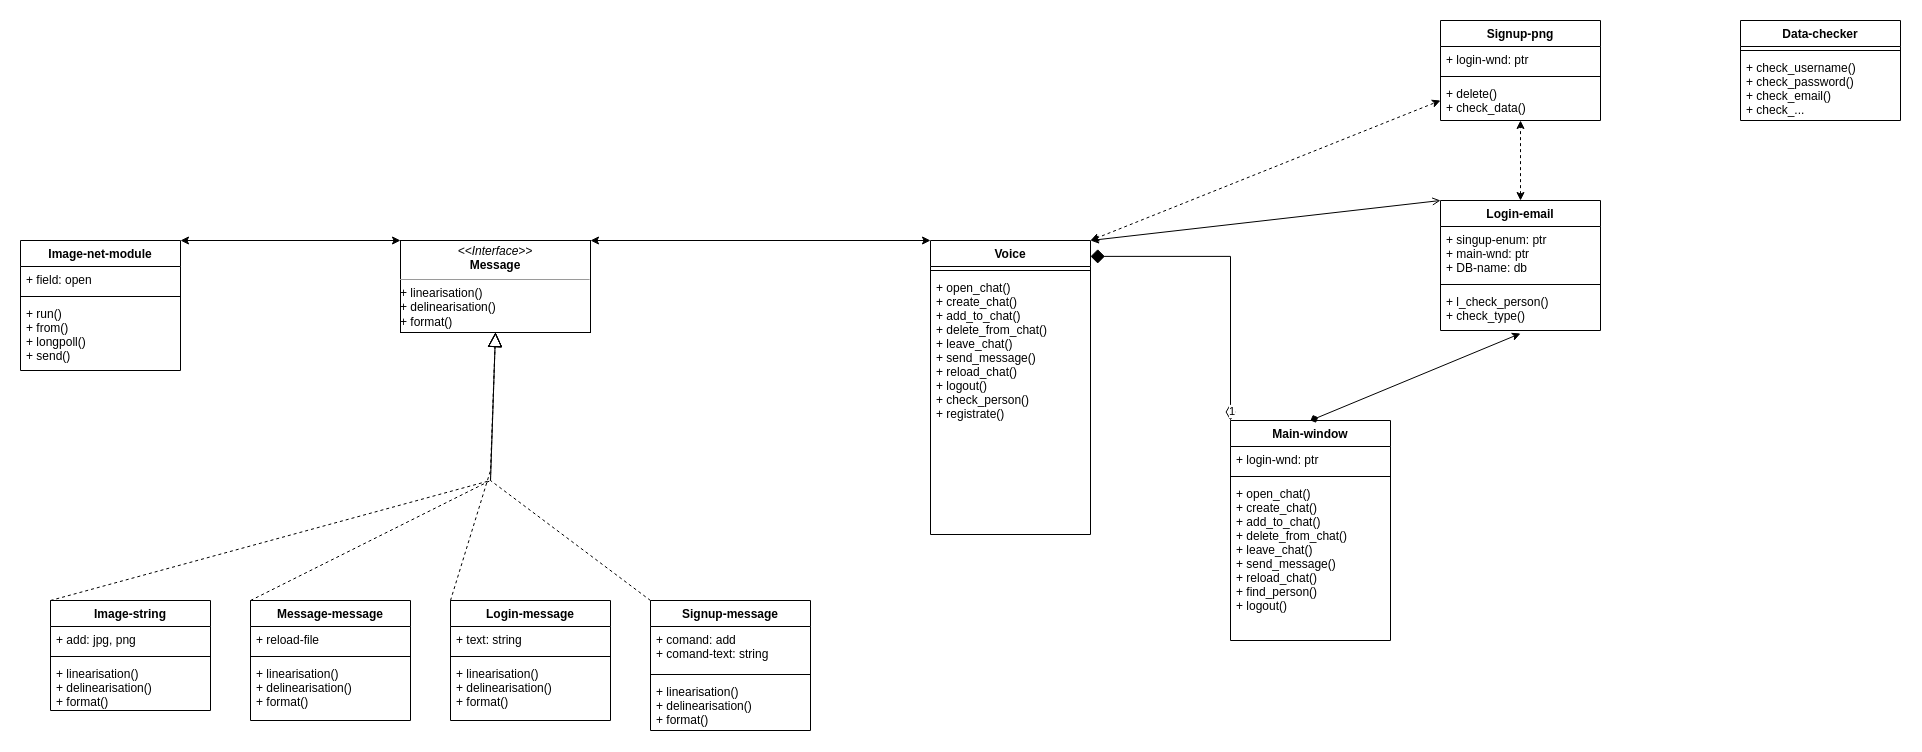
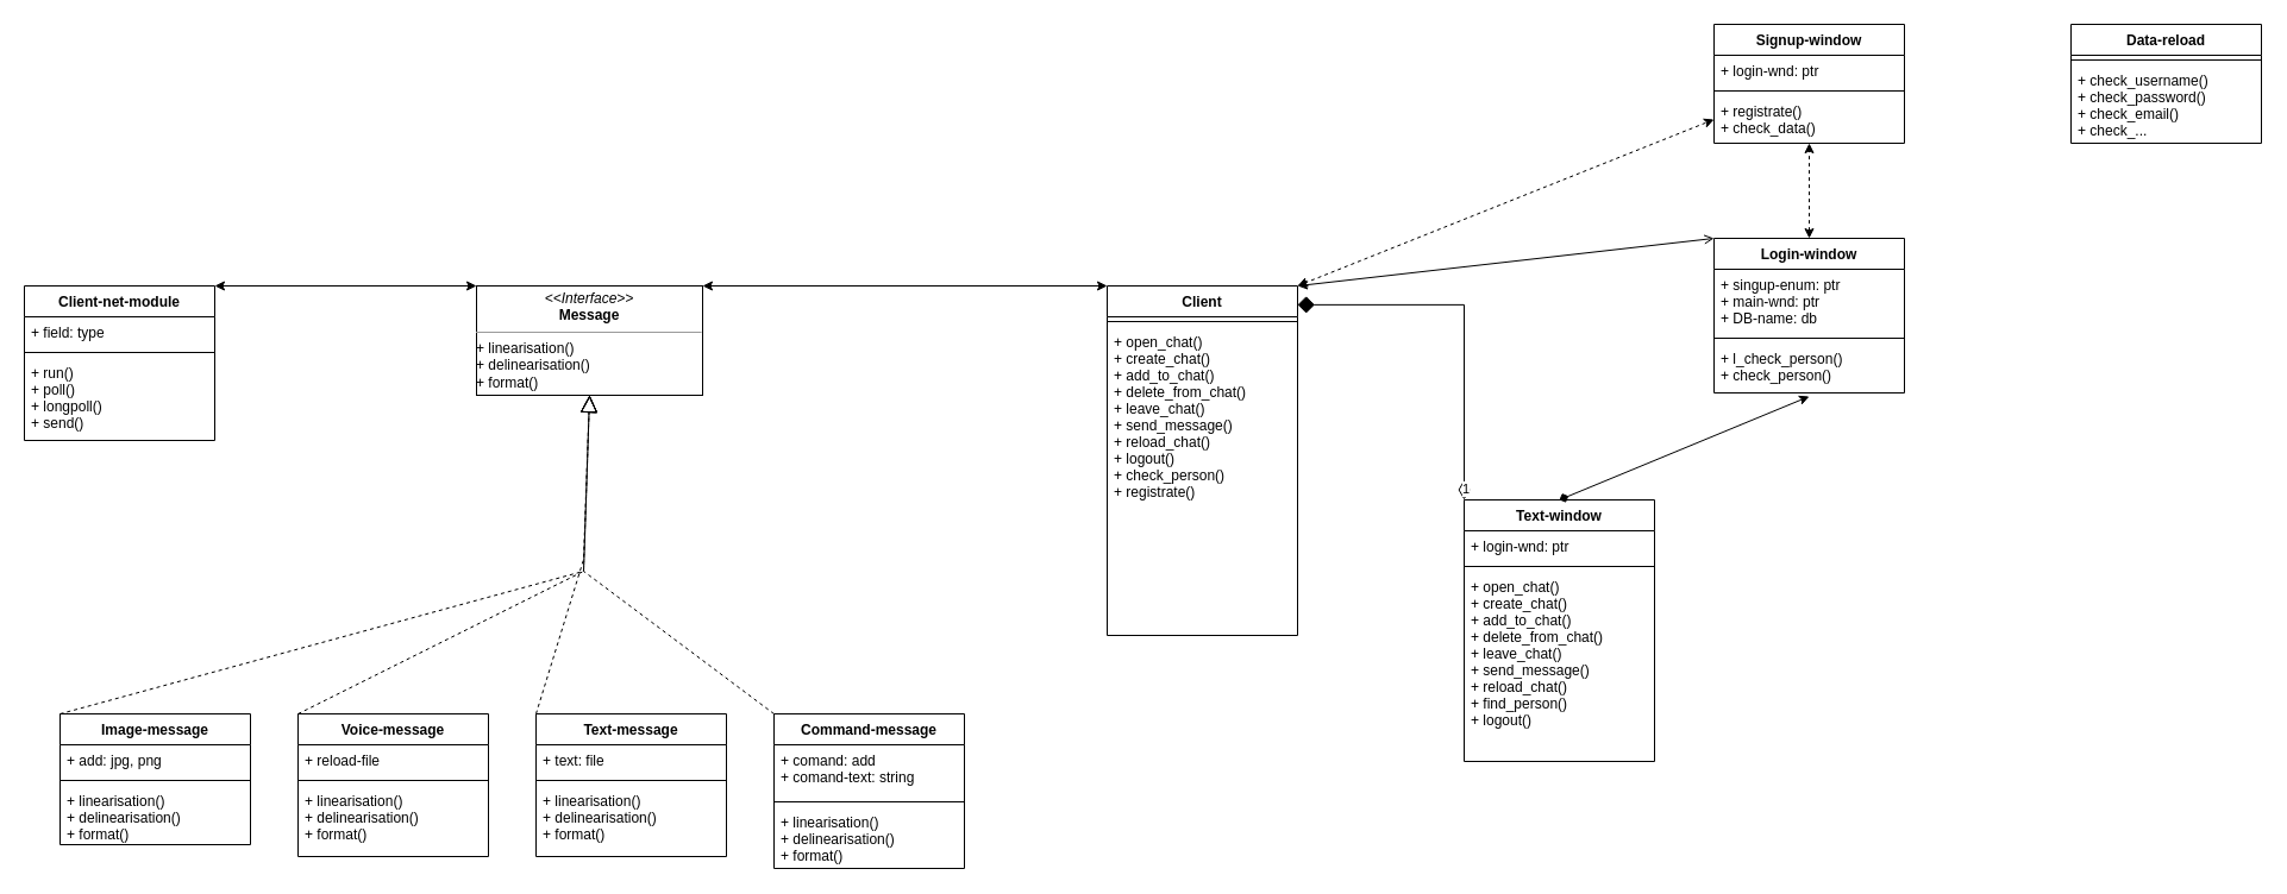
- <mxCell id="32" value="Signup-png" style="swimlane;fontStyle=1;align=center;verticalAlign=top;childLayout=stackLayout;horizontal=1;startSize=26;horizontalStack=0;resizeParent=1;resizeParentMax=0;resizeLast=0;collapsible=1;marginBottom=0;" parent="1" vertex="1"><mxGeometry x="1440" y="20" width="160" height="100" as="geometry" /></mxCell>
+ <mxCell id="32" value="Signup-window" style="swimlane;fontStyle=1;align=center;verticalAlign=top;childLayout=stackLayout;horizontal=1;startSize=26;horizontalStack=0;resizeParent=1;resizeParentMax=0;resizeLast=0;collapsible=1;marginBottom=0;" parent="1" vertex="1"><mxGeometry x="1440" y="20" width="160" height="100" as="geometry" /></mxCell>
- <mxCell id="37" value="Data-checker" style="swimlane;fontStyle=1;align=center;verticalAlign=top;childLayout=stackLayout;horizontal=1;startSize=26;horizontalStack=0;resizeParent=1;resizeParentMax=0;resizeLast=0;collapsible=1;marginBottom=0;" parent="1" vertex="1"><mxGeometry x="1740" y="20" width="160" height="100" as="geometry" /></mxCell>
+ <mxCell id="37" value="Data-reload" style="swimlane;fontStyle=1;align=center;verticalAlign=top;childLayout=stackLayout;horizontal=1;startSize=26;horizontalStack=0;resizeParent=1;resizeParentMax=0;resizeLast=0;collapsible=1;marginBottom=0;" parent="1" vertex="1"><mxGeometry x="1740" y="20" width="160" height="100" as="geometry" /></mxCell>
- <mxCell id="35" value="+ delete()&#10;+ check_data()&#10;" style="text;strokeColor=none;fillColor=none;align=left;verticalAlign=top;spacingLeft=4;spacingRight=4;overflow=hidden;rotatable=0;points=[[0,0.5],[1,0.5]];portConstraint=eastwest;" parent="32" vertex="1"><mxGeometry y="60" width="160" height="40" as="geometry" /></mxCell>
+ <mxCell id="35" value="+ registrate()&#10;+ check_data()&#10;" style="text;strokeColor=none;fillColor=none;align=left;verticalAlign=top;spacingLeft=4;spacingRight=4;overflow=hidden;rotatable=0;points=[[0,0.5],[1,0.5]];portConstraint=eastwest;" parent="32" vertex="1"><mxGeometry y="60" width="160" height="40" as="geometry" /></mxCell>
- <mxCell id="24" value="Login-email" style="swimlane;fontStyle=1;align=center;verticalAlign=top;childLayout=stackLayout;horizontal=1;startSize=26;horizontalStack=0;resizeParent=1;resizeParentMax=0;resizeLast=0;collapsible=1;marginBottom=0;" parent="1" vertex="1"><mxGeometry x="1440" y="200" width="160" height="130" as="geometry" /></mxCell>
+ <mxCell id="24" value="Login-window" style="swimlane;fontStyle=1;align=center;verticalAlign=top;childLayout=stackLayout;horizontal=1;startSize=26;horizontalStack=0;resizeParent=1;resizeParentMax=0;resizeLast=0;collapsible=1;marginBottom=0;" parent="1" vertex="1"><mxGeometry x="1440" y="200" width="160" height="130" as="geometry" /></mxCell>
- <mxCell id="2" value="Image-net-module" style="swimlane;fontStyle=1;align=center;verticalAlign=top;childLayout=stackLayout;horizontal=1;startSize=26;horizontalStack=0;resizeParent=1;resizeParentMax=0;resizeLast=0;collapsible=1;marginBottom=0;" parent="1" vertex="1"><mxGeometry x="20" y="240" width="160" height="130" as="geometry" /></mxCell>
+ <mxCell id="2" value="Client-net-module" style="swimlane;fontStyle=1;align=center;verticalAlign=top;childLayout=stackLayout;horizontal=1;startSize=26;horizontalStack=0;resizeParent=1;resizeParentMax=0;resizeLast=0;collapsible=1;marginBottom=0;" parent="1" vertex="1"><mxGeometry x="20" y="240" width="160" height="130" as="geometry" /></mxCell>
- <mxCell id="41" value="Voice" style="swimlane;fontStyle=1;align=center;verticalAlign=top;childLayout=stackLayout;horizontal=1;startSize=26;horizontalStack=0;resizeParent=1;resizeParentMax=0;resizeLast=0;collapsible=1;marginBottom=0;" parent="1" vertex="1"><mxGeometry x="930" y="240" width="160" height="294" as="geometry" /></mxCell>
+ <mxCell id="41" value="Client" style="swimlane;fontStyle=1;align=center;verticalAlign=top;childLayout=stackLayout;horizontal=1;startSize=26;horizontalStack=0;resizeParent=1;resizeParentMax=0;resizeLast=0;collapsible=1;marginBottom=0;" parent="1" vertex="1"><mxGeometry x="930" y="240" width="160" height="294" as="geometry" /></mxCell>
- <mxCell id="3" value="+ field: open" style="text;strokeColor=none;fillColor=none;align=left;verticalAlign=top;spacingLeft=4;spacingRight=4;overflow=hidden;rotatable=0;points=[[0,0.5],[1,0.5]];portConstraint=eastwest;" parent="2" vertex="1"><mxGeometry y="26" width="160" height="26" as="geometry" /></mxCell>
+ <mxCell id="3" value="+ field: type" style="text;strokeColor=none;fillColor=none;align=left;verticalAlign=top;spacingLeft=4;spacingRight=4;overflow=hidden;rotatable=0;points=[[0,0.5],[1,0.5]];portConstraint=eastwest;" parent="2" vertex="1"><mxGeometry y="26" width="160" height="26" as="geometry" /></mxCell>
- <mxCell id="27" value="+ l_check_person()&#10;+ check_type()" style="text;strokeColor=none;fillColor=none;align=left;verticalAlign=top;spacingLeft=4;spacingRight=4;overflow=hidden;rotatable=0;points=[[0,0.5],[1,0.5]];portConstraint=eastwest;" parent="24" vertex="1"><mxGeometry y="88" width="160" height="42" as="geometry" /></mxCell>
+ <mxCell id="27" value="+ l_check_person()&#10;+ check_person()" style="text;strokeColor=none;fillColor=none;align=left;verticalAlign=top;spacingLeft=4;spacingRight=4;overflow=hidden;rotatable=0;points=[[0,0.5],[1,0.5]];portConstraint=eastwest;" parent="24" vertex="1"><mxGeometry y="88" width="160" height="42" as="geometry" /></mxCell>
- <mxCell id="5" value="+ run()&#10;+ from()&#10;+ longpoll()&#10;+ send()" style="text;strokeColor=none;fillColor=none;align=left;verticalAlign=top;spacingLeft=4;spacingRight=4;overflow=hidden;rotatable=0;points=[[0,0.5],[1,0.5]];portConstraint=eastwest;" parent="2" vertex="1"><mxGeometry y="60" width="160" height="70" as="geometry" /></mxCell>
+ <mxCell id="5" value="+ run()&#10;+ poll()&#10;+ longpoll()&#10;+ send()" style="text;strokeColor=none;fillColor=none;align=left;verticalAlign=top;spacingLeft=4;spacingRight=4;overflow=hidden;rotatable=0;points=[[0,0.5],[1,0.5]];portConstraint=eastwest;" parent="2" vertex="1"><mxGeometry y="60" width="160" height="70" as="geometry" /></mxCell>
- <mxCell id="28" value="Main-window" style="swimlane;fontStyle=1;align=center;verticalAlign=top;childLayout=stackLayout;horizontal=1;startSize=26;horizontalStack=0;resizeParent=1;resizeParentMax=0;resizeLast=0;collapsible=1;marginBottom=0;" parent="1" vertex="1"><mxGeometry x="1230" y="420" width="160" height="220" as="geometry" /></mxCell>
+ <mxCell id="28" value="Text-window" style="swimlane;fontStyle=1;align=center;verticalAlign=top;childLayout=stackLayout;horizontal=1;startSize=26;horizontalStack=0;resizeParent=1;resizeParentMax=0;resizeLast=0;collapsible=1;marginBottom=0;" parent="1" vertex="1"><mxGeometry x="1230" y="420" width="160" height="220" as="geometry" /></mxCell>
- <mxCell id="15" value="Image-string" style="swimlane;fontStyle=1;align=center;verticalAlign=top;childLayout=stackLayout;horizontal=1;startSize=26;horizontalStack=0;resizeParent=1;resizeParentMax=0;resizeLast=0;collapsible=1;marginBottom=0;" parent="1" vertex="1"><mxGeometry x="50" y="600" width="160" height="110" as="geometry" /></mxCell>
+ <mxCell id="15" value="Image-message" style="swimlane;fontStyle=1;align=center;verticalAlign=top;childLayout=stackLayout;horizontal=1;startSize=26;horizontalStack=0;resizeParent=1;resizeParentMax=0;resizeLast=0;collapsible=1;marginBottom=0;" parent="1" vertex="1"><mxGeometry x="50" y="600" width="160" height="110" as="geometry" /></mxCell>
- <mxCell id="11" value="Message-message" style="swimlane;fontStyle=1;align=center;verticalAlign=top;childLayout=stackLayout;horizontal=1;startSize=26;horizontalStack=0;resizeParent=1;resizeParentMax=0;resizeLast=0;collapsible=1;marginBottom=0;" parent="1" vertex="1"><mxGeometry x="250" y="600" width="160" height="120" as="geometry" /></mxCell>
+ <mxCell id="11" value="Voice-message" style="swimlane;fontStyle=1;align=center;verticalAlign=top;childLayout=stackLayout;horizontal=1;startSize=26;horizontalStack=0;resizeParent=1;resizeParentMax=0;resizeLast=0;collapsible=1;marginBottom=0;" parent="1" vertex="1"><mxGeometry x="250" y="600" width="160" height="120" as="geometry" /></mxCell>
- <mxCell id="7" value="Login-message" style="swimlane;fontStyle=1;align=center;verticalAlign=top;childLayout=stackLayout;horizontal=1;startSize=26;horizontalStack=0;resizeParent=1;resizeParentMax=0;resizeLast=0;collapsible=1;marginBottom=0;" parent="1" vertex="1"><mxGeometry x="450" y="600" width="160" height="120" as="geometry" /></mxCell>
+ <mxCell id="7" value="Text-message" style="swimlane;fontStyle=1;align=center;verticalAlign=top;childLayout=stackLayout;horizontal=1;startSize=26;horizontalStack=0;resizeParent=1;resizeParentMax=0;resizeLast=0;collapsible=1;marginBottom=0;" parent="1" vertex="1"><mxGeometry x="450" y="600" width="160" height="120" as="geometry" /></mxCell>
- <mxCell id="20" value="Signup-message" style="swimlane;fontStyle=1;align=center;verticalAlign=top;childLayout=stackLayout;horizontal=1;startSize=26;horizontalStack=0;resizeParent=1;resizeParentMax=0;resizeLast=0;collapsible=1;marginBottom=0;" parent="1" vertex="1"><mxGeometry x="650" y="600" width="160" height="130" as="geometry" /></mxCell>
+ <mxCell id="20" value="Command-message" style="swimlane;fontStyle=1;align=center;verticalAlign=top;childLayout=stackLayout;horizontal=1;startSize=26;horizontalStack=0;resizeParent=1;resizeParentMax=0;resizeLast=0;collapsible=1;marginBottom=0;" parent="1" vertex="1"><mxGeometry x="650" y="600" width="160" height="130" as="geometry" /></mxCell>
- <mxCell id="8" value="+ text: string&#10;" style="text;strokeColor=none;fillColor=none;align=left;verticalAlign=top;spacingLeft=4;spacingRight=4;overflow=hidden;rotatable=0;points=[[0,0.5],[1,0.5]];portConstraint=eastwest;" parent="7" vertex="1"><mxGeometry y="26" width="160" height="26" as="geometry" /></mxCell>
+ <mxCell id="8" value="+ text: file&#10;" style="text;strokeColor=none;fillColor=none;align=left;verticalAlign=top;spacingLeft=4;spacingRight=4;overflow=hidden;rotatable=0;points=[[0,0.5],[1,0.5]];portConstraint=eastwest;" parent="7" vertex="1"><mxGeometry y="26" width="160" height="26" as="geometry" /></mxCell>
